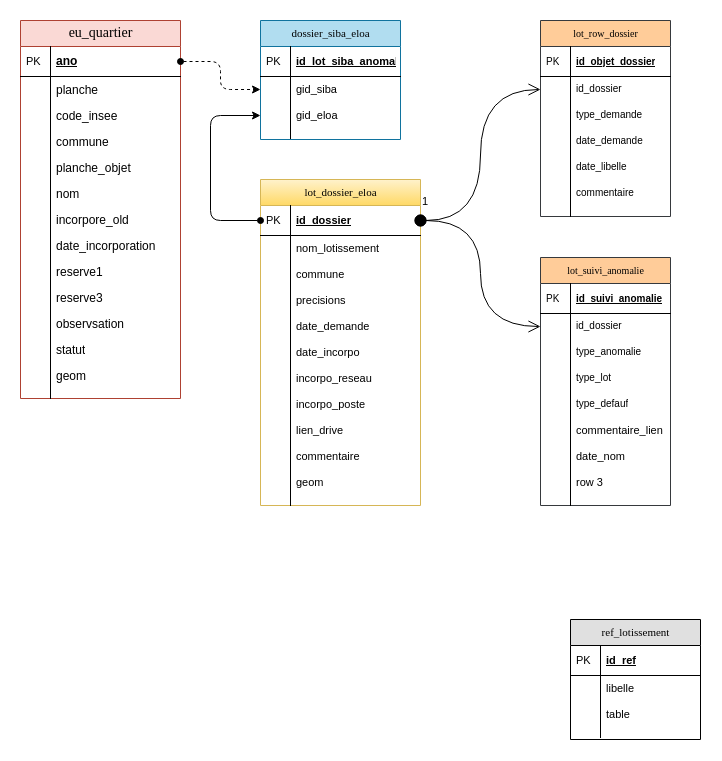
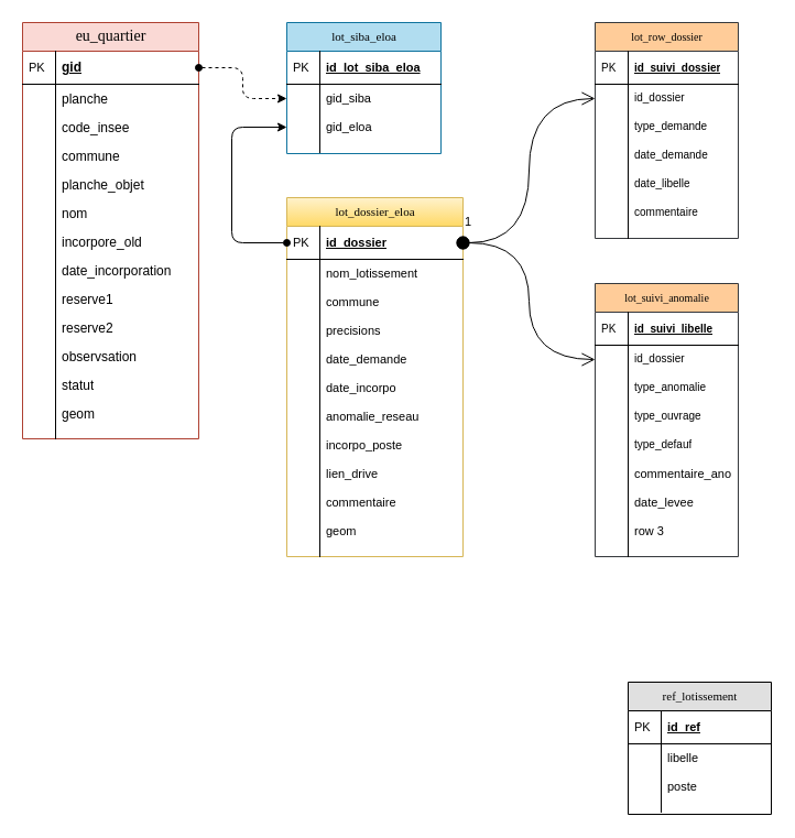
- <mxCell id="2" value="dossier_siba_eloa" style="swimlane;html=1;fontStyle=0;childLayout=stackLayout;horizontal=1;startSize=26;fillColor=#b1ddf0;horizontalStack=0;resizeParent=1;resizeLast=0;collapsible=1;marginBottom=0;swimlaneFillColor=#ffffff;align=center;rounded=0;shadow=0;comic=0;labelBackgroundColor=none;strokeWidth=1;fontFamily=Verdana;fontSize=11;swimlaneLine=1;strokeColor=#10739e;" parent="1" vertex="1"><mxGeometry x="260" y="20" width="140" height="119" as="geometry" /></mxCell>
+ <mxCell id="2" value="lot_siba_eloa" style="swimlane;html=1;fontStyle=0;childLayout=stackLayout;horizontal=1;startSize=26;fillColor=#b1ddf0;horizontalStack=0;resizeParent=1;resizeLast=0;collapsible=1;marginBottom=0;swimlaneFillColor=#ffffff;align=center;rounded=0;shadow=0;comic=0;labelBackgroundColor=none;strokeWidth=1;fontFamily=Verdana;fontSize=11;swimlaneLine=1;strokeColor=#10739e;" parent="1" vertex="1"><mxGeometry x="260" y="20" width="140" height="119" as="geometry" /></mxCell>
- <mxCell id="46" value="ano" style="shape=partialRectangle;top=0;left=0;right=0;bottom=1;html=1;align=left;verticalAlign=middle;fillColor=none;spacingLeft=34;spacingRight=4;whiteSpace=wrap;overflow=hidden;rotatable=0;points=[[0,0.5],[1,0.5]];portConstraint=eastwest;dropTarget=0;fontStyle=5;" parent="45" vertex="1"><mxGeometry y="26" width="160" height="30" as="geometry" /></mxCell>
+ <mxCell id="46" value="gid" style="shape=partialRectangle;top=0;left=0;right=0;bottom=1;html=1;align=left;verticalAlign=middle;fillColor=none;spacingLeft=34;spacingRight=4;whiteSpace=wrap;overflow=hidden;rotatable=0;points=[[0,0.5],[1,0.5]];portConstraint=eastwest;dropTarget=0;fontStyle=5;" parent="45" vertex="1"><mxGeometry y="26" width="160" height="30" as="geometry" /></mxCell>
- <mxCell id="3" value="id_lot_siba_anomalie" style="shape=partialRectangle;top=0;left=0;right=0;bottom=1;html=1;align=left;verticalAlign=middle;fillColor=none;spacingLeft=34;spacingRight=4;whiteSpace=wrap;overflow=hidden;rotatable=0;points=[[0,0.5],[1,0.5]];portConstraint=eastwest;dropTarget=0;fontStyle=5;fontSize=11;" parent="2" vertex="1"><mxGeometry y="26" width="140" height="30" as="geometry" /></mxCell>
+ <mxCell id="3" value="id_lot_siba_eloa" style="shape=partialRectangle;top=0;left=0;right=0;bottom=1;html=1;align=left;verticalAlign=middle;fillColor=none;spacingLeft=34;spacingRight=4;whiteSpace=wrap;overflow=hidden;rotatable=0;points=[[0,0.5],[1,0.5]];portConstraint=eastwest;dropTarget=0;fontStyle=5;fontSize=11;" parent="2" vertex="1"><mxGeometry y="26" width="140" height="30" as="geometry" /></mxCell>
- <mxCell id="76" value="id_objet_dossier" style="shape=partialRectangle;top=0;left=0;right=0;bottom=1;html=1;align=left;verticalAlign=middle;fillColor=none;spacingLeft=34;spacingRight=4;whiteSpace=wrap;overflow=hidden;rotatable=0;points=[[0,0.5],[1,0.5]];portConstraint=eastwest;dropTarget=0;fontStyle=5;fontSize=10;" vertex="1" parent="75"><mxGeometry y="26" width="130" height="30" as="geometry" /></mxCell>
+ <mxCell id="76" value="id_suivi_dossier" style="shape=partialRectangle;top=0;left=0;right=0;bottom=1;html=1;align=left;verticalAlign=middle;fillColor=none;spacingLeft=34;spacingRight=4;whiteSpace=wrap;overflow=hidden;rotatable=0;points=[[0,0.5],[1,0.5]];portConstraint=eastwest;dropTarget=0;fontStyle=5;fontSize=10;" vertex="1" parent="75"><mxGeometry y="26" width="130" height="30" as="geometry" /></mxCell>
- <mxCell id="64" value="reserve3" style="shape=partialRectangle;top=0;left=0;right=0;bottom=0;html=1;align=left;verticalAlign=top;fillColor=none;spacingLeft=34;spacingRight=4;whiteSpace=wrap;overflow=hidden;rotatable=0;points=[[0,0.5],[1,0.5]];portConstraint=eastwest;dropTarget=0;" parent="45" vertex="1"><mxGeometry y="264" width="160" height="26" as="geometry" /></mxCell>
+ <mxCell id="64" value="reserve2" style="shape=partialRectangle;top=0;left=0;right=0;bottom=0;html=1;align=left;verticalAlign=top;fillColor=none;spacingLeft=34;spacingRight=4;whiteSpace=wrap;overflow=hidden;rotatable=0;points=[[0,0.5],[1,0.5]];portConstraint=eastwest;dropTarget=0;" parent="45" vertex="1"><mxGeometry y="264" width="160" height="26" as="geometry" /></mxCell>
- <mxCell id="93" value="id_suivi_anomalie" style="shape=partialRectangle;top=0;left=0;right=0;bottom=1;html=1;align=left;verticalAlign=middle;fillColor=none;spacingLeft=34;spacingRight=4;whiteSpace=wrap;overflow=hidden;rotatable=0;points=[[0,0.5],[1,0.5]];portConstraint=eastwest;dropTarget=0;fontStyle=5;fontSize=10;" vertex="1" parent="92"><mxGeometry y="26" width="130" height="30" as="geometry" /></mxCell>
+ <mxCell id="93" value="id_suivi_libelle" style="shape=partialRectangle;top=0;left=0;right=0;bottom=1;html=1;align=left;verticalAlign=middle;fillColor=none;spacingLeft=34;spacingRight=4;whiteSpace=wrap;overflow=hidden;rotatable=0;points=[[0,0.5],[1,0.5]];portConstraint=eastwest;dropTarget=0;fontStyle=5;fontSize=10;" vertex="1" parent="92"><mxGeometry y="26" width="130" height="30" as="geometry" /></mxCell>
- <mxCell id="24" value="incorpo_reseau" style="shape=partialRectangle;top=0;left=0;right=0;bottom=0;html=1;align=left;verticalAlign=top;fillColor=none;spacingLeft=34;spacingRight=4;whiteSpace=wrap;overflow=hidden;rotatable=0;points=[[0,0.5],[1,0.5]];portConstraint=eastwest;dropTarget=0;fontSize=11;" parent="11" vertex="1"><mxGeometry y="186" width="160" height="26" as="geometry" /></mxCell>
+ <mxCell id="24" value="anomalie_reseau" style="shape=partialRectangle;top=0;left=0;right=0;bottom=0;html=1;align=left;verticalAlign=top;fillColor=none;spacingLeft=34;spacingRight=4;whiteSpace=wrap;overflow=hidden;rotatable=0;points=[[0,0.5],[1,0.5]];portConstraint=eastwest;dropTarget=0;fontSize=11;" parent="11" vertex="1"><mxGeometry y="186" width="160" height="26" as="geometry" /></mxCell>
- <mxCell id="99" value="type_lot" style="shape=partialRectangle;top=0;left=0;right=0;bottom=0;html=1;align=left;verticalAlign=top;fillColor=none;spacingLeft=34;spacingRight=4;whiteSpace=wrap;overflow=hidden;rotatable=0;points=[[0,0.5],[1,0.5]];portConstraint=eastwest;dropTarget=0;fontSize=10;" vertex="1" parent="92"><mxGeometry y="108" width="130" height="26" as="geometry" /></mxCell>
+ <mxCell id="99" value="type_ouvrage" style="shape=partialRectangle;top=0;left=0;right=0;bottom=0;html=1;align=left;verticalAlign=top;fillColor=none;spacingLeft=34;spacingRight=4;whiteSpace=wrap;overflow=hidden;rotatable=0;points=[[0,0.5],[1,0.5]];portConstraint=eastwest;dropTarget=0;fontSize=10;" vertex="1" parent="92"><mxGeometry y="108" width="130" height="26" as="geometry" /></mxCell>
- <mxCell id="103" value="commentaire_lien" style="shape=partialRectangle;top=0;left=0;right=0;bottom=0;html=1;align=left;verticalAlign=top;fillColor=none;spacingLeft=34;spacingRight=4;whiteSpace=wrap;overflow=hidden;rotatable=0;points=[[0,0.5],[1,0.5]];portConstraint=eastwest;dropTarget=0;fontSize=11;" vertex="1" parent="92"><mxGeometry y="160" width="130" height="26" as="geometry" /></mxCell>
+ <mxCell id="103" value="commentaire_ano" style="shape=partialRectangle;top=0;left=0;right=0;bottom=0;html=1;align=left;verticalAlign=top;fillColor=none;spacingLeft=34;spacingRight=4;whiteSpace=wrap;overflow=hidden;rotatable=0;points=[[0,0.5],[1,0.5]];portConstraint=eastwest;dropTarget=0;fontSize=11;" vertex="1" parent="92"><mxGeometry y="160" width="130" height="26" as="geometry" /></mxCell>
- <mxCell id="105" value="date_nom" style="shape=partialRectangle;top=0;left=0;right=0;bottom=0;html=1;align=left;verticalAlign=top;fillColor=none;spacingLeft=34;spacingRight=4;whiteSpace=wrap;overflow=hidden;rotatable=0;points=[[0,0.5],[1,0.5]];portConstraint=eastwest;dropTarget=0;fontSize=11;" vertex="1" parent="92"><mxGeometry y="186" width="130" height="26" as="geometry" /></mxCell>
+ <mxCell id="105" value="date_levee" style="shape=partialRectangle;top=0;left=0;right=0;bottom=0;html=1;align=left;verticalAlign=top;fillColor=none;spacingLeft=34;spacingRight=4;whiteSpace=wrap;overflow=hidden;rotatable=0;points=[[0,0.5],[1,0.5]];portConstraint=eastwest;dropTarget=0;fontSize=11;" vertex="1" parent="92"><mxGeometry y="186" width="130" height="26" as="geometry" /></mxCell>
- <mxCell id="41" value="table" style="shape=partialRectangle;top=0;left=0;right=0;bottom=0;html=1;align=left;verticalAlign=top;fillColor=none;spacingLeft=34;spacingRight=4;whiteSpace=wrap;overflow=hidden;rotatable=0;points=[[0,0.5],[1,0.5]];portConstraint=eastwest;dropTarget=0;fontSize=11;" parent="36" vertex="1"><mxGeometry y="82" width="130" height="26" as="geometry" /></mxCell>
+ <mxCell id="41" value="poste" style="shape=partialRectangle;top=0;left=0;right=0;bottom=0;html=1;align=left;verticalAlign=top;fillColor=none;spacingLeft=34;spacingRight=4;whiteSpace=wrap;overflow=hidden;rotatable=0;points=[[0,0.5],[1,0.5]];portConstraint=eastwest;dropTarget=0;fontSize=11;" parent="36" vertex="1"><mxGeometry y="82" width="130" height="26" as="geometry" /></mxCell>
